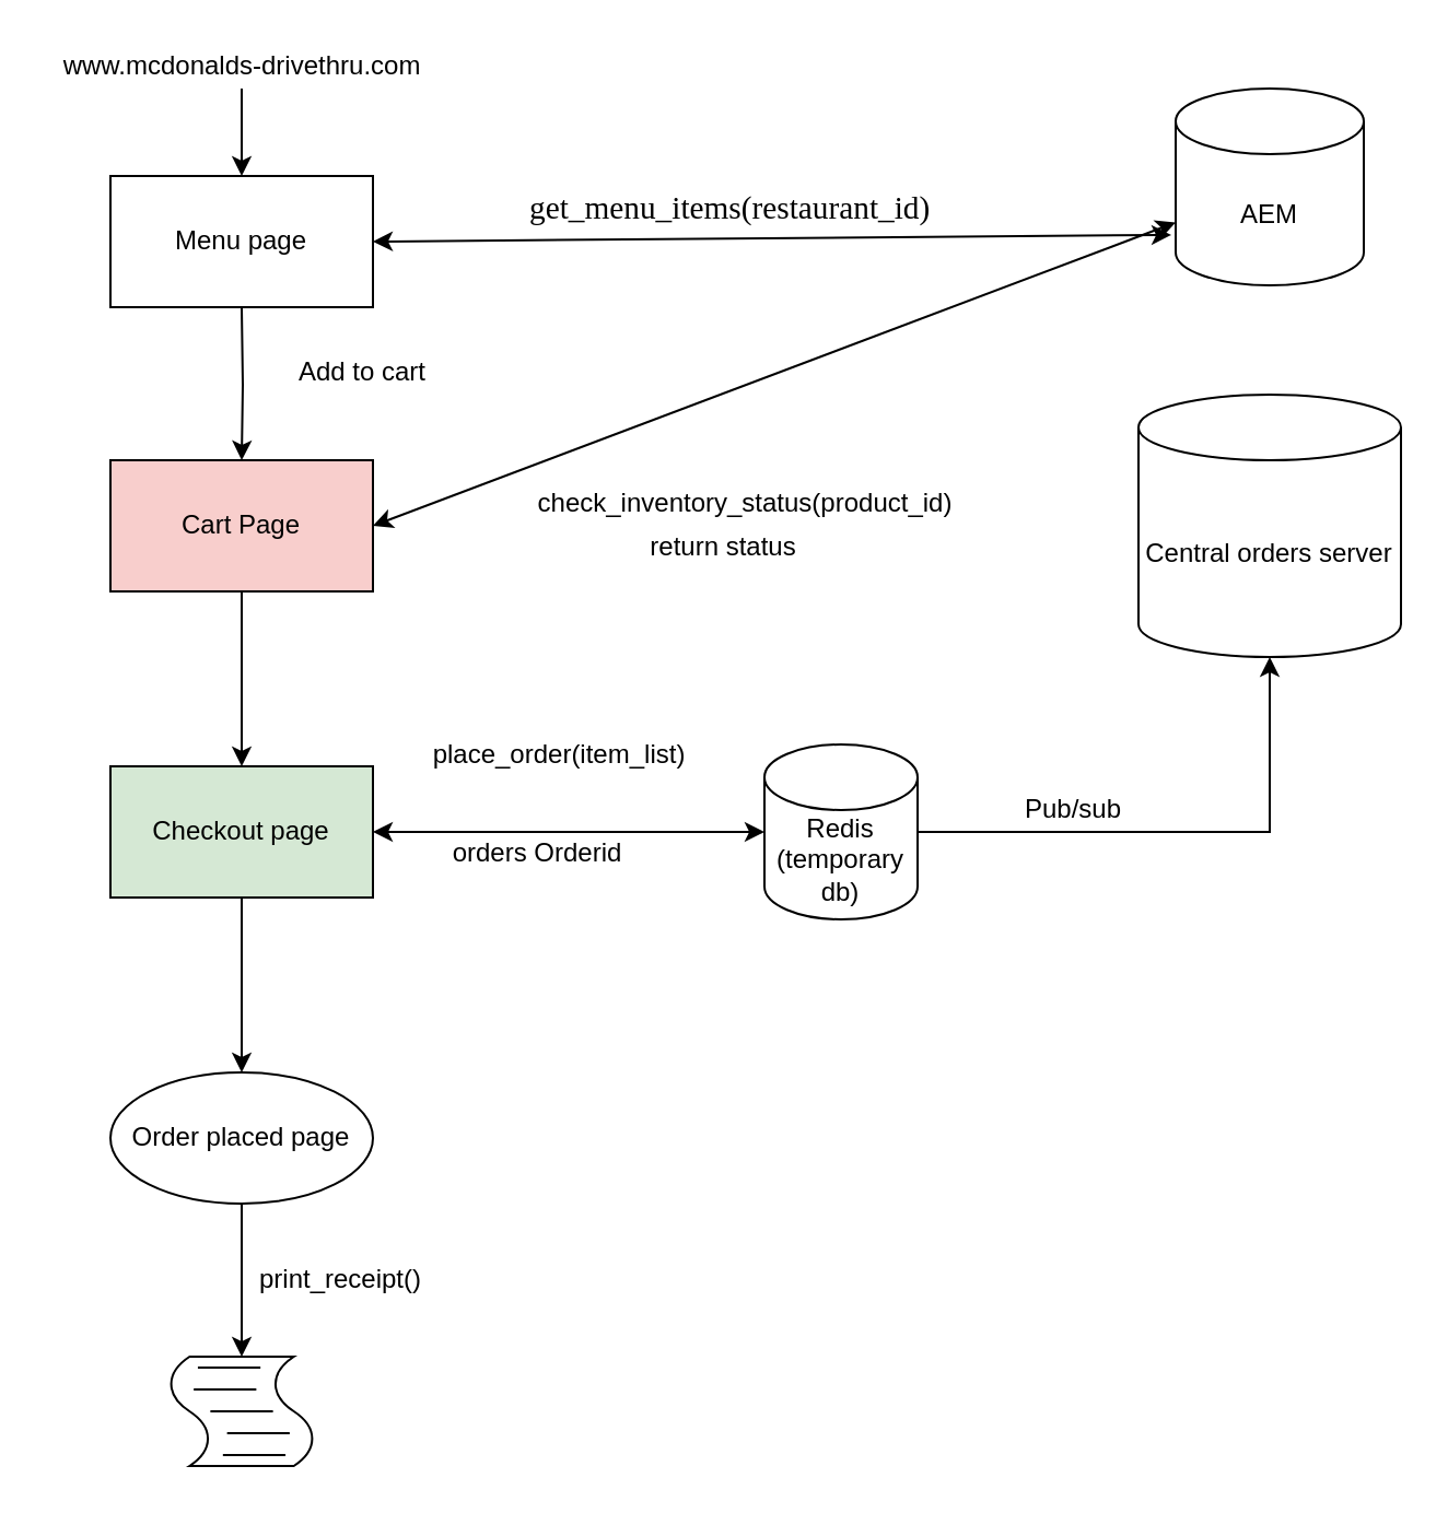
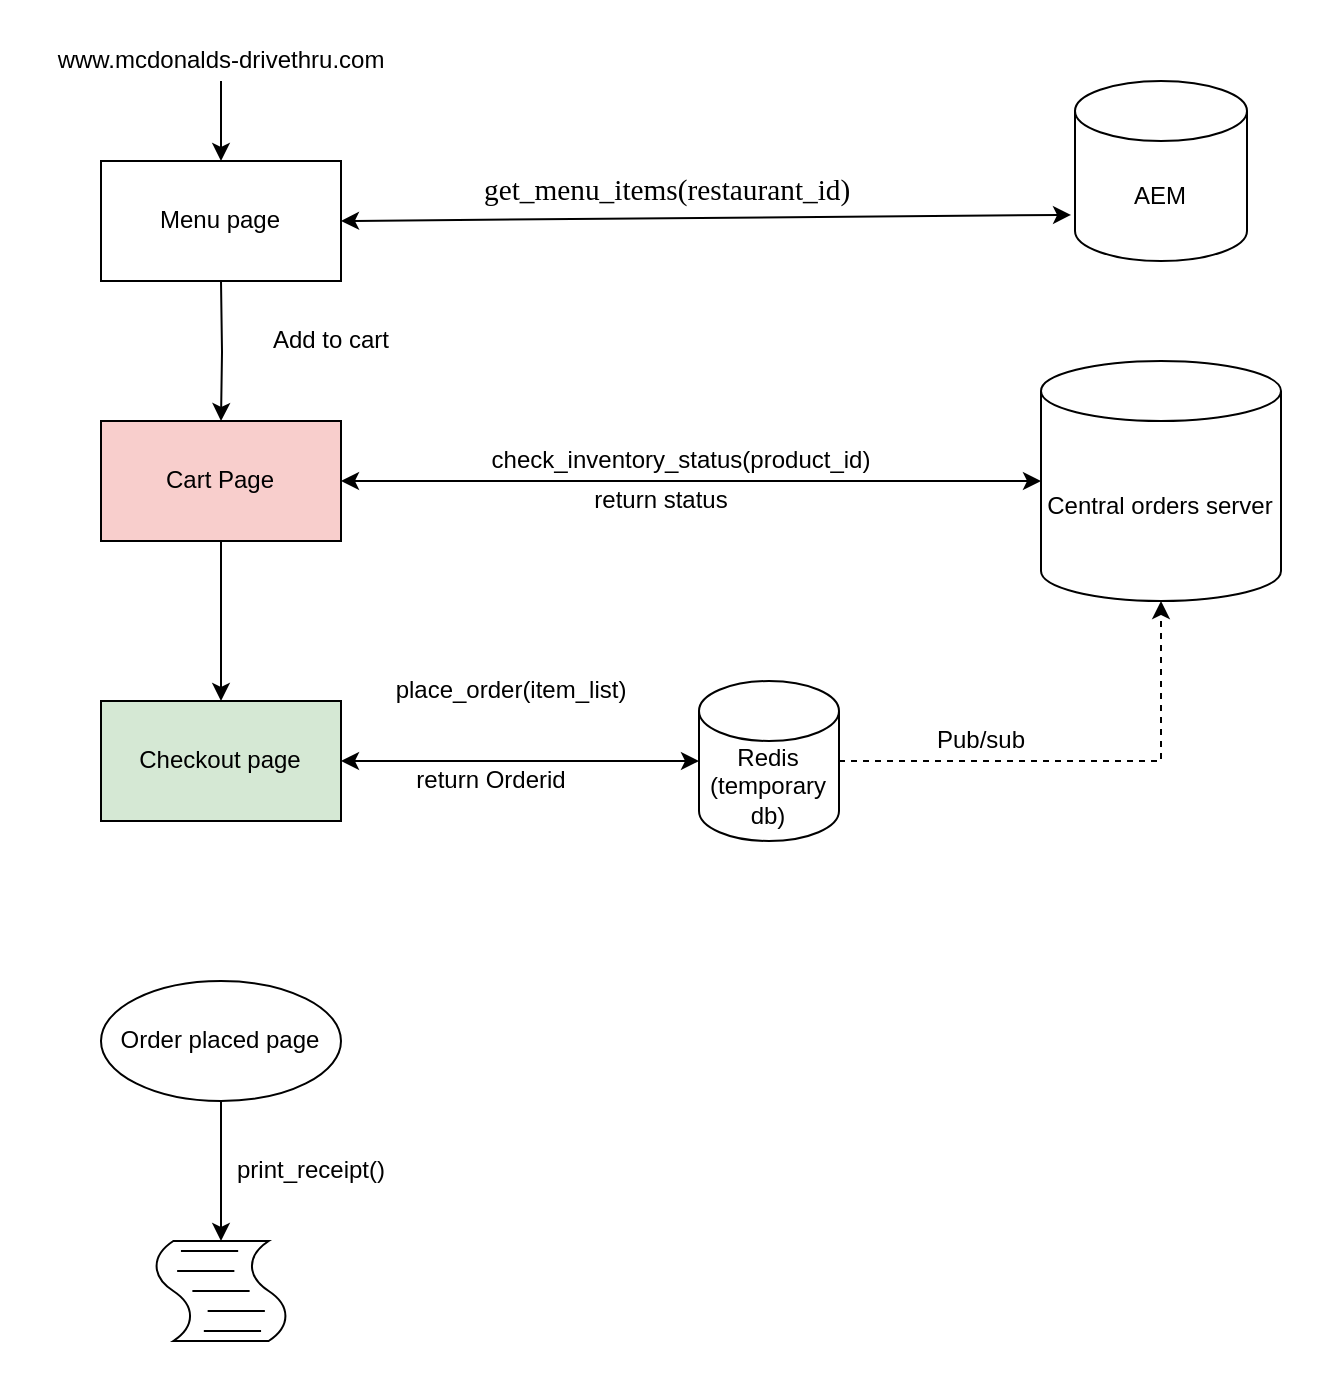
- <mxCell id="13" value="" style="endArrow=classic;startArrow=classic;html=1;exitX=1;exitY=0.5;exitDx=0;exitDy=0;" edge="1" parent="1" source="8" target="7"><mxGeometry width="50" height="50" relative="1" as="geometry"><mxPoint x="360" y="260" as="sourcePoint" /><mxPoint x="410" y="210" as="targetPoint" /></mxGeometry></mxCell>
+ <mxCell id="13" value="" style="endArrow=classic;startArrow=classic;html=1;exitX=1;exitY=0.5;exitDx=0;exitDy=0;entryX=0;entryY=0.5;entryDx=0;entryDy=0;entryPerimeter=0;" edge="1" parent="1" source="8" target="5"><mxGeometry width="50" height="50" relative="1" as="geometry"><mxPoint x="360" y="260" as="sourcePoint" /><mxPoint x="410" y="210" as="targetPoint" /></mxGeometry></mxCell>
- <mxCell id="17" style="edgeStyle=orthogonalEdgeStyle;rounded=0;orthogonalLoop=1;jettySize=auto;html=1;entryX=0.5;entryY=1;entryDx=0;entryDy=0;entryPerimeter=0;" edge="1" parent="1" source="18" target="5"><mxGeometry relative="1" as="geometry" /></mxCell>
+ <mxCell id="17" style="edgeStyle=orthogonalEdgeStyle;rounded=0;orthogonalLoop=1;jettySize=auto;html=1;entryX=0.5;entryY=1;entryDx=0;entryDy=0;entryPerimeter=0;dashed=1;" edge="1" parent="1" source="18" target="5"><mxGeometry relative="1" as="geometry" /></mxCell>
- <mxCell id="21" value="orders Orderid" style="text;html=1;align=center;verticalAlign=middle;resizable=0;points=[];autosize=1;" vertex="1" parent="1"><mxGeometry x="200" y="380" width="90" height="20" as="geometry" /></mxCell>
+ <mxCell id="21" value="return Orderid" style="text;html=1;align=center;verticalAlign=middle;resizable=0;points=[];autosize=1;" vertex="1" parent="1"><mxGeometry x="200" y="380" width="90" height="20" as="geometry" /></mxCell>
- <mxCell id="14" style="edgeStyle=orthogonalEdgeStyle;rounded=0;orthogonalLoop=1;jettySize=auto;html=1;entryX=0.5;entryY=0;entryDx=0;entryDy=0;" edge="1" parent="1" source="15" target="23"><mxGeometry relative="1" as="geometry" /></mxCell>
